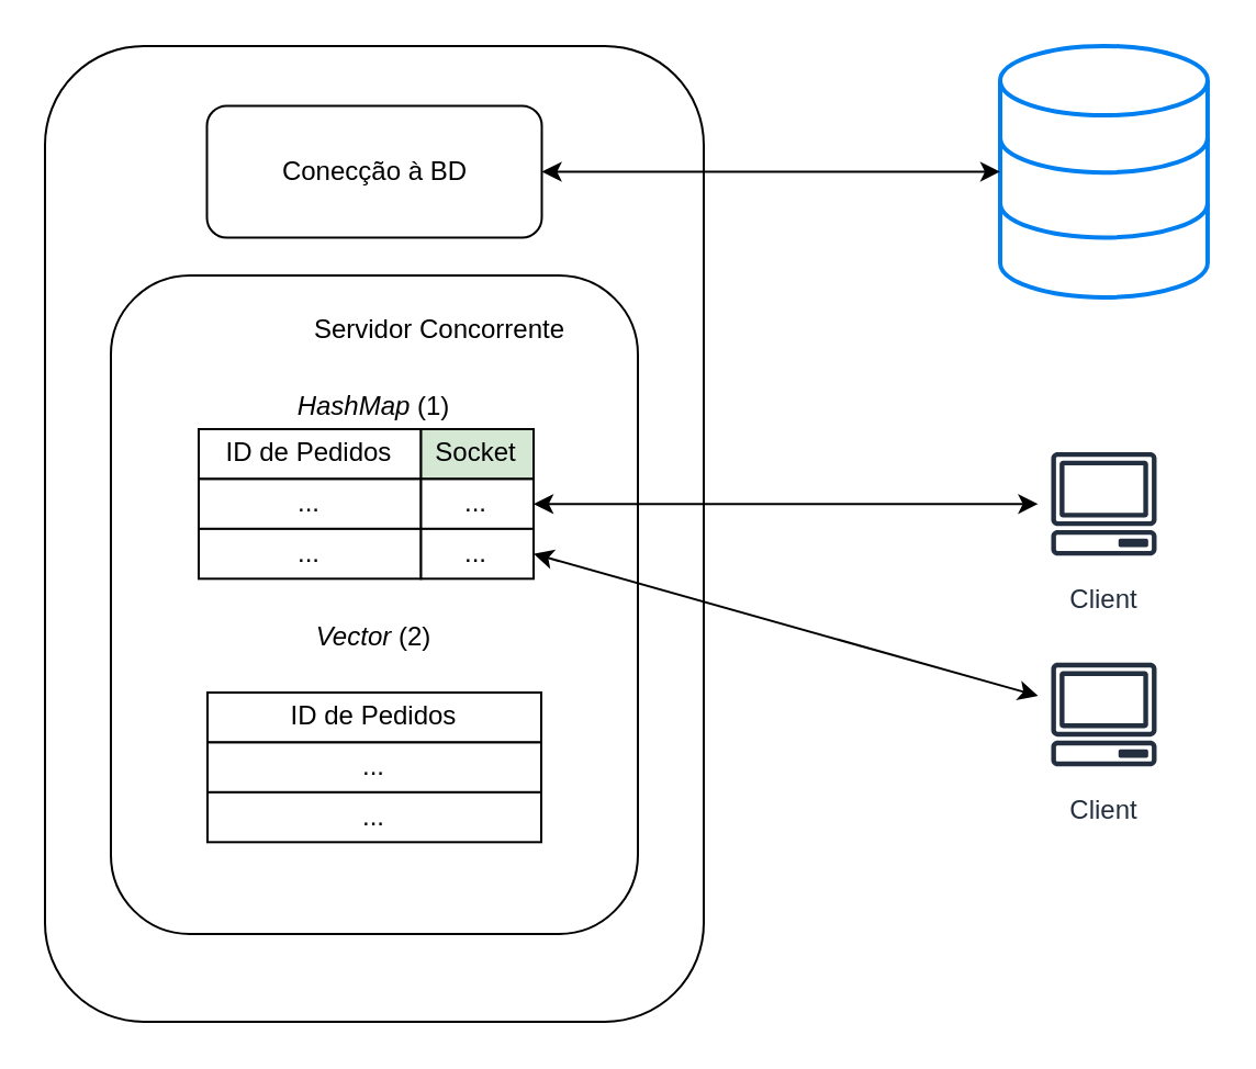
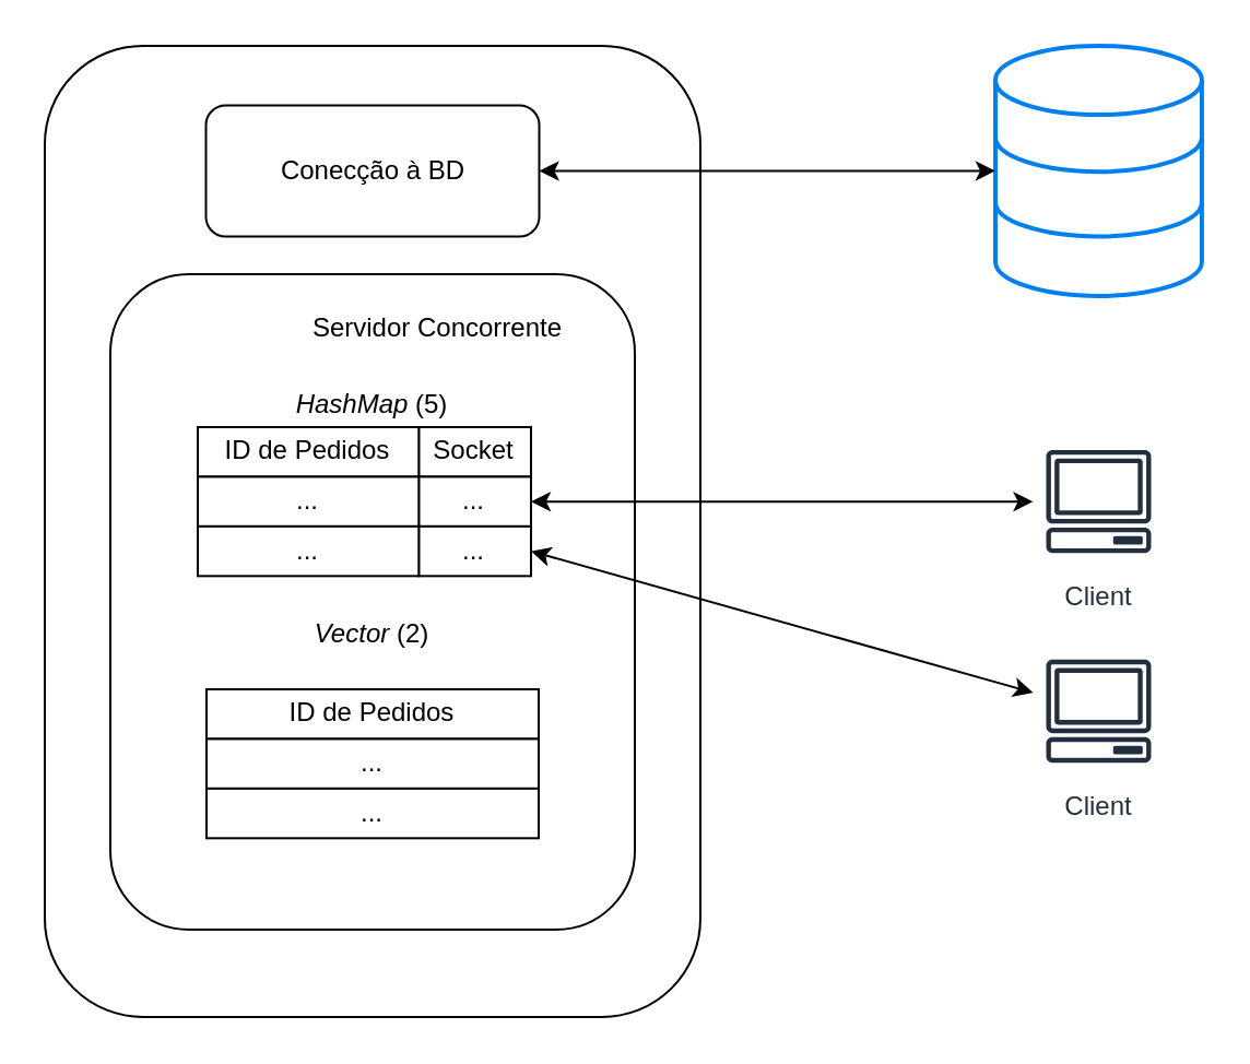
- <mxCell id="14" value="&lt;i&gt;HashMap &lt;/i&gt;(1)" style="text;html=1;strokeColor=none;fillColor=none;align=center;verticalAlign=middle;whiteSpace=wrap;rounded=0;" parent="1" vertex="1"><mxGeometry x="105" y="175" width="130" height="20" as="geometry" /></mxCell>
+ <mxCell id="14" value="&lt;i&gt;HashMap &lt;/i&gt;(5)" style="text;html=1;strokeColor=none;fillColor=none;align=center;verticalAlign=middle;whiteSpace=wrap;rounded=0;" parent="1" vertex="1"><mxGeometry x="105" y="175" width="130" height="20" as="geometry" /></mxCell>
- <mxCell id="8" value="Socket" style="rounded=0;whiteSpace=wrap;html=1;fillColor=#d5e8d4;" parent="1" vertex="1"><mxGeometry x="191.25" y="195" width="51.25" height="22.72" as="geometry" /></mxCell>
+ <mxCell id="8" value="Socket" style="rounded=0;whiteSpace=wrap;html=1;" parent="1" vertex="1"><mxGeometry x="191.25" y="195" width="51.25" height="22.72" as="geometry" /></mxCell>
